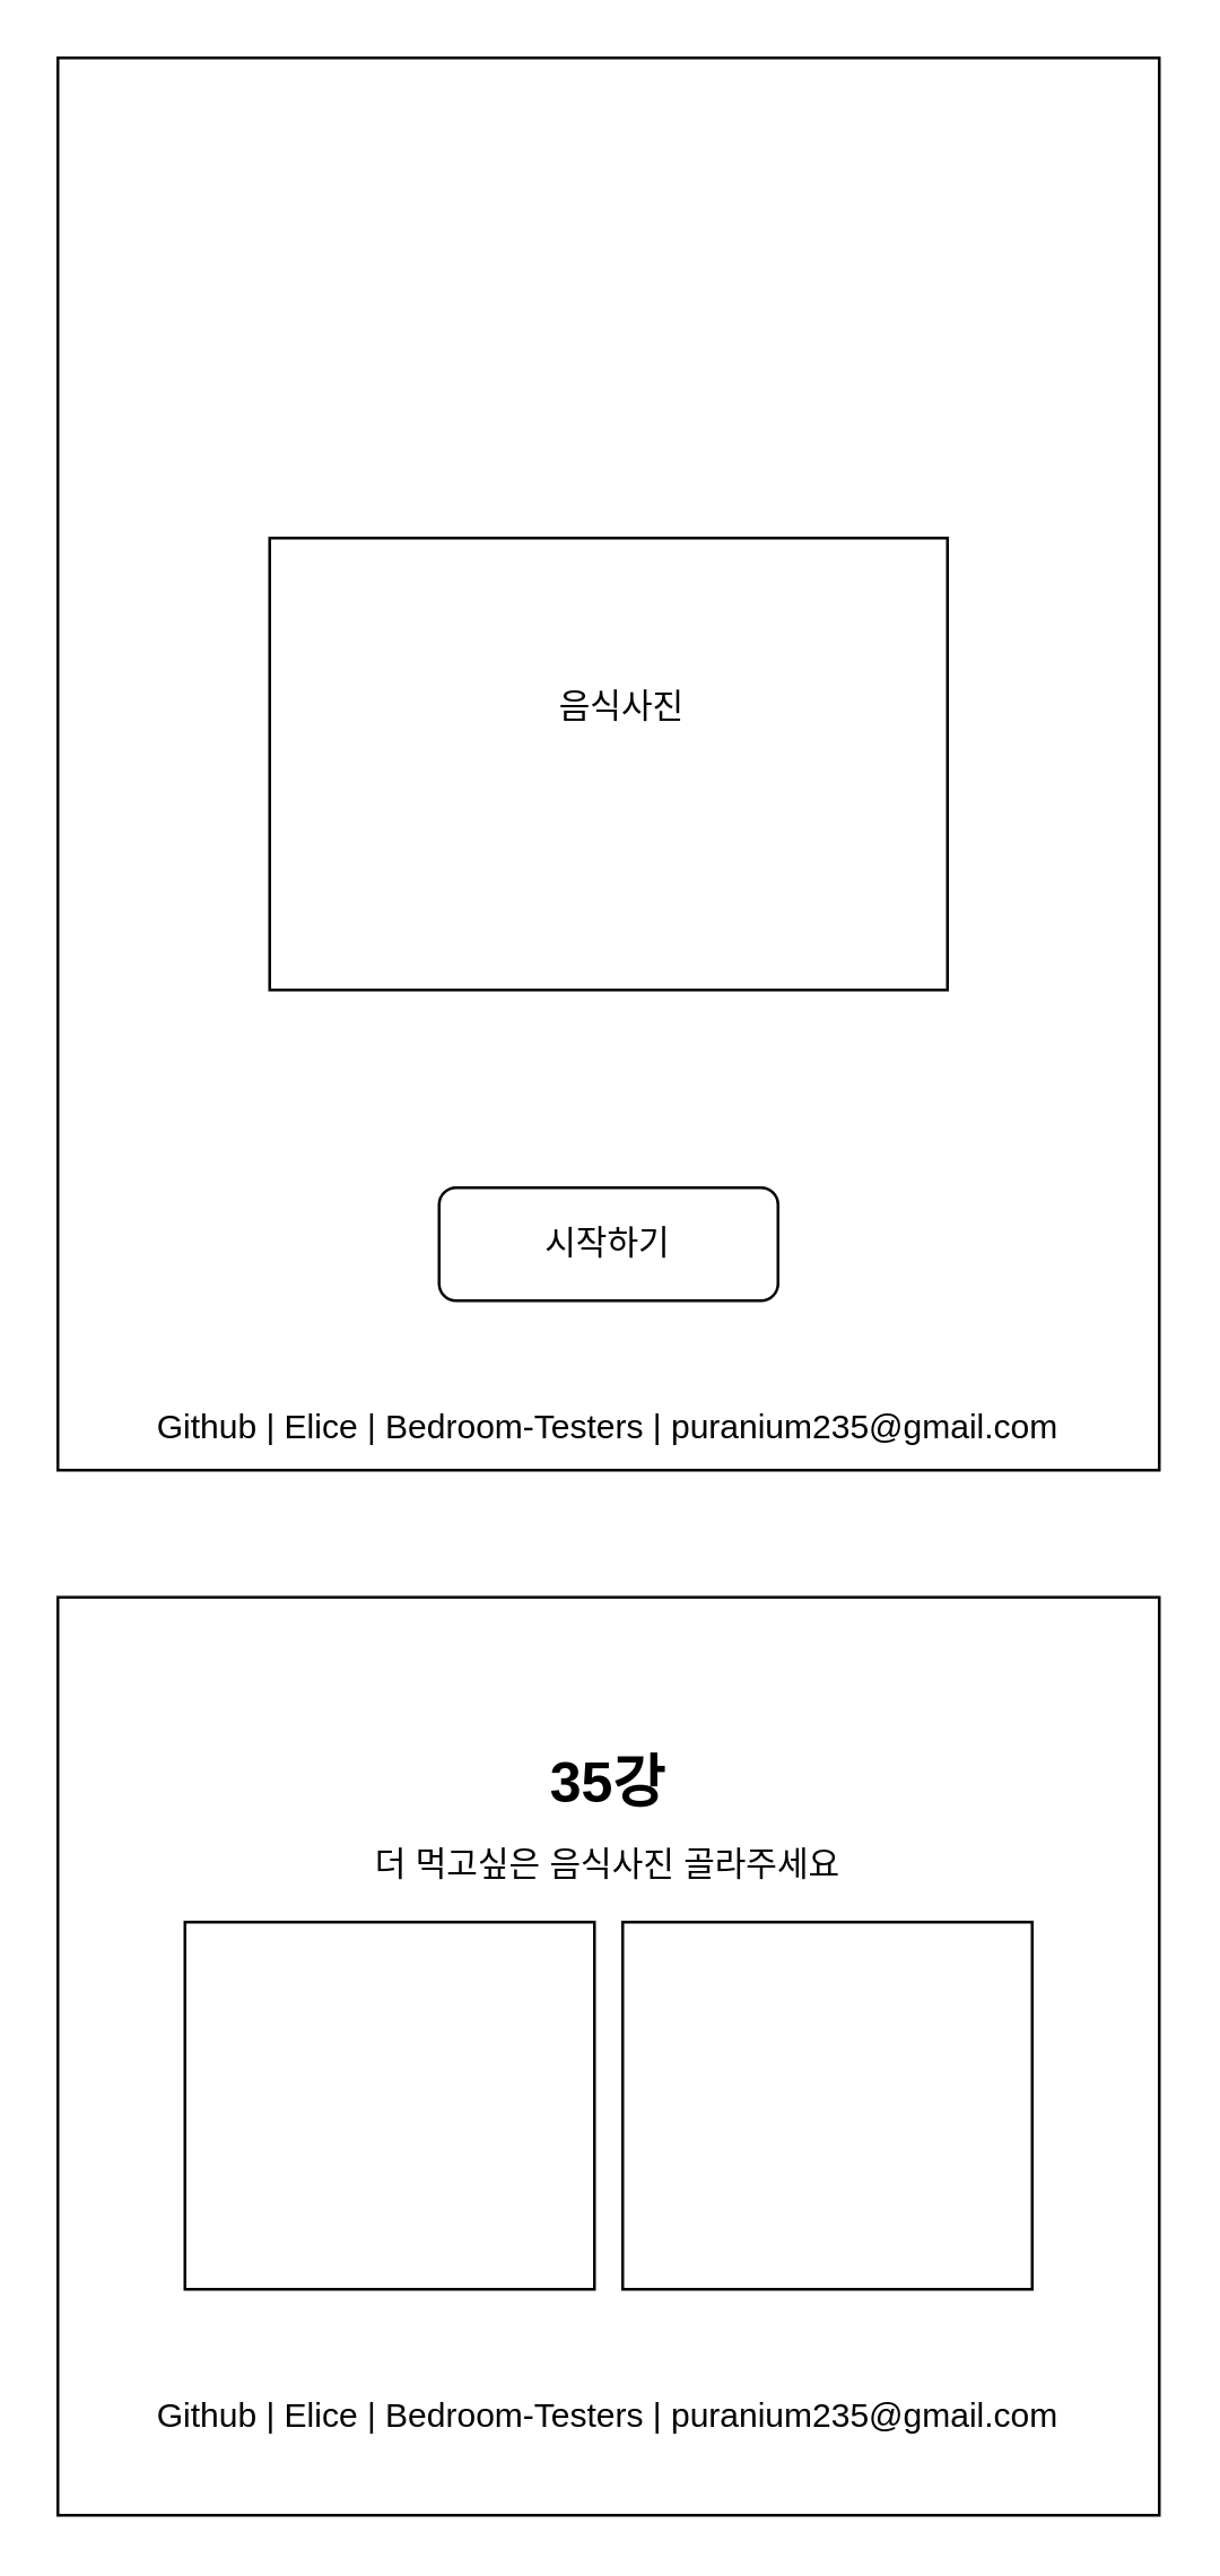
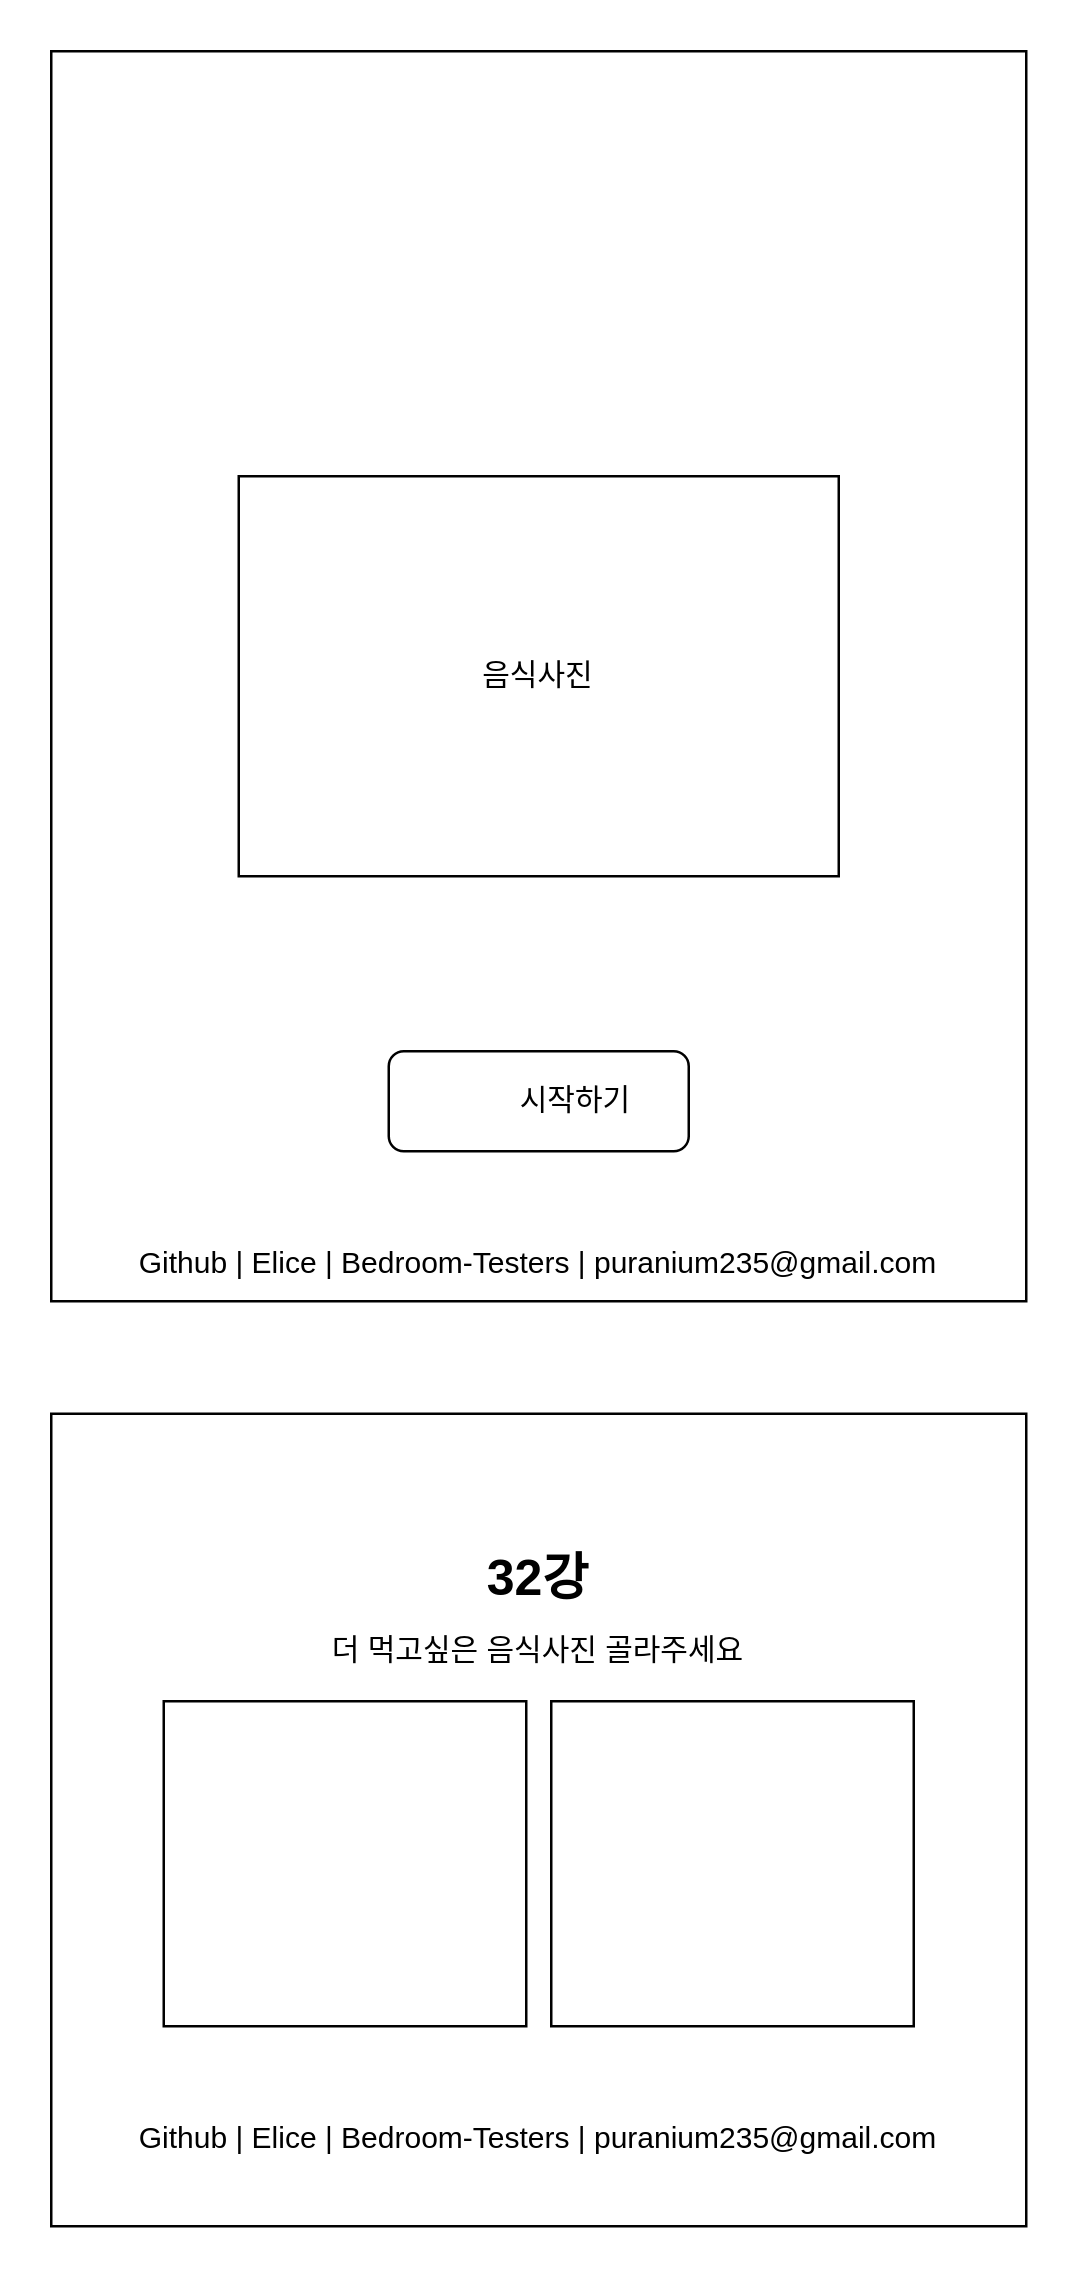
- <mxCell id="6" value="음식사진" style="text;html=1;strokeColor=none;fillColor=none;align=center;verticalAlign=middle;whiteSpace=wrap;rounded=0;" vertex="1" parent="1"><mxGeometry x="190" y="235" width="60" height="30" as="geometry" /></mxCell>
+ <mxCell id="6" value="음식사진" style="text;html=1;strokeColor=none;fillColor=none;align=center;verticalAlign=middle;whiteSpace=wrap;rounded=0;" vertex="1" parent="1"><mxGeometry x="185" y="255" width="60" height="30" as="geometry" /></mxCell>
- <mxCell id="4" value="시작하기" style="text;html=1;strokeColor=none;fillColor=none;align=center;verticalAlign=middle;whiteSpace=wrap;rounded=0;" vertex="1" parent="1"><mxGeometry x="185" y="425" width="60" height="30" as="geometry" /></mxCell>
+ <mxCell id="4" value="시작하기" style="text;html=1;strokeColor=none;fillColor=none;align=center;verticalAlign=middle;whiteSpace=wrap;rounded=0;" vertex="1" parent="1"><mxGeometry x="200" y="425" width="60" height="30" as="geometry" /></mxCell>
- <mxCell id="10" value="35강" style="text;html=1;strokeColor=none;fillColor=none;align=center;verticalAlign=middle;whiteSpace=wrap;rounded=0;strokeWidth=1;fontStyle=1;fontSize=20;" vertex="1" parent="1"><mxGeometry x="135" y="615" width="160" height="30" as="geometry" /></mxCell>
+ <mxCell id="10" value="32강" style="text;html=1;strokeColor=none;fillColor=none;align=center;verticalAlign=middle;whiteSpace=wrap;rounded=0;strokeWidth=1;fontStyle=1;fontSize=20;" vertex="1" parent="1"><mxGeometry x="135" y="615" width="160" height="30" as="geometry" /></mxCell>
